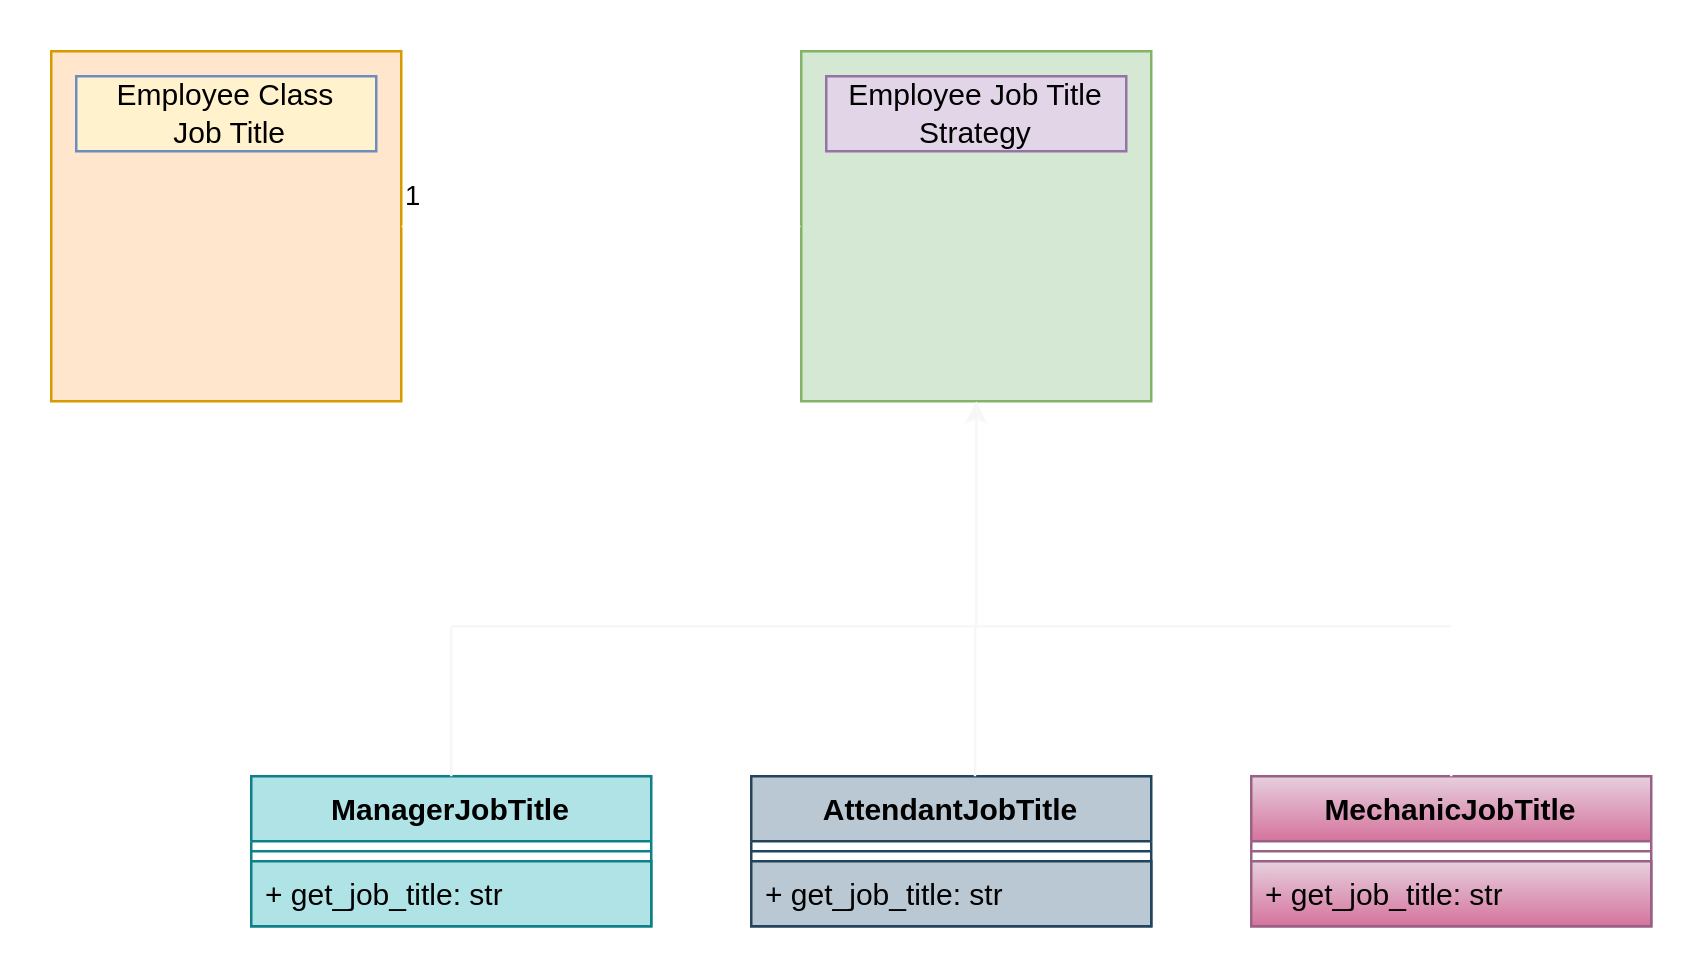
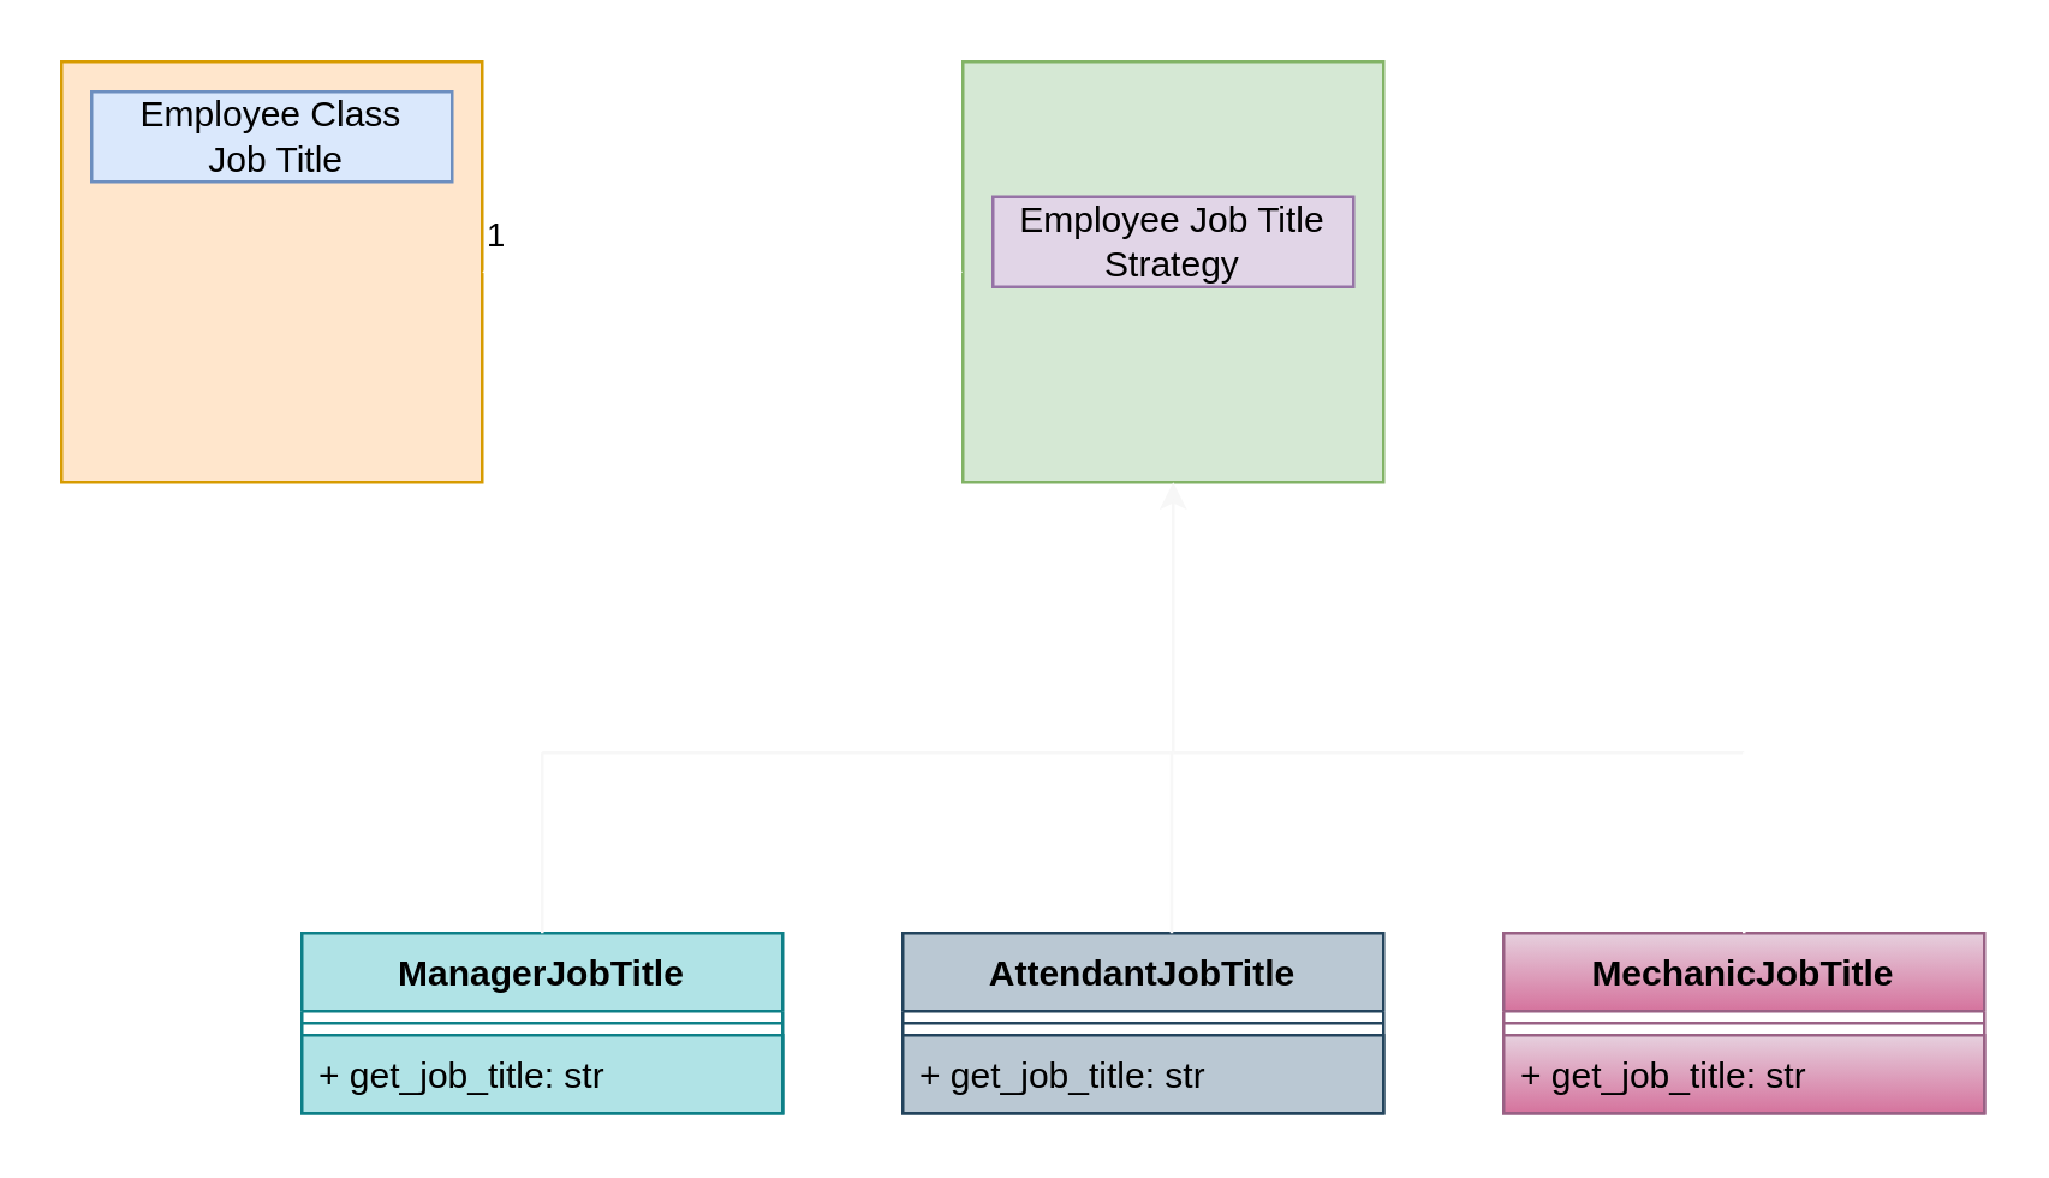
- <mxCell id="4" value="Employee Class&lt;br&gt;&amp;nbsp;Job Title" style="rounded=0;whiteSpace=wrap;html=1;fillColor=#fff2cc;strokeColor=#6c8ebf;" vertex="1" parent="1"><mxGeometry x="30" y="30" width="120" height="30" as="geometry" /></mxCell>
+ <mxCell id="4" value="Employee Class&lt;br&gt;&amp;nbsp;Job Title" style="rounded=0;whiteSpace=wrap;html=1;fillColor=#dae8fc;strokeColor=#6c8ebf;" vertex="1" parent="1"><mxGeometry x="30" y="30" width="120" height="30" as="geometry" /></mxCell>
- <mxCell id="6" value="Employee Job Title Strategy" style="rounded=0;whiteSpace=wrap;html=1;fillColor=#e1d5e7;strokeColor=#9673a6;" vertex="1" parent="1"><mxGeometry x="330" y="30" width="120" height="30" as="geometry" /></mxCell>
+ <mxCell id="6" value="Employee Job Title Strategy" style="rounded=0;whiteSpace=wrap;html=1;fillColor=#e1d5e7;strokeColor=#9673a6;" vertex="1" parent="1"><mxGeometry x="330" y="65" width="120" height="30" as="geometry" /></mxCell>
